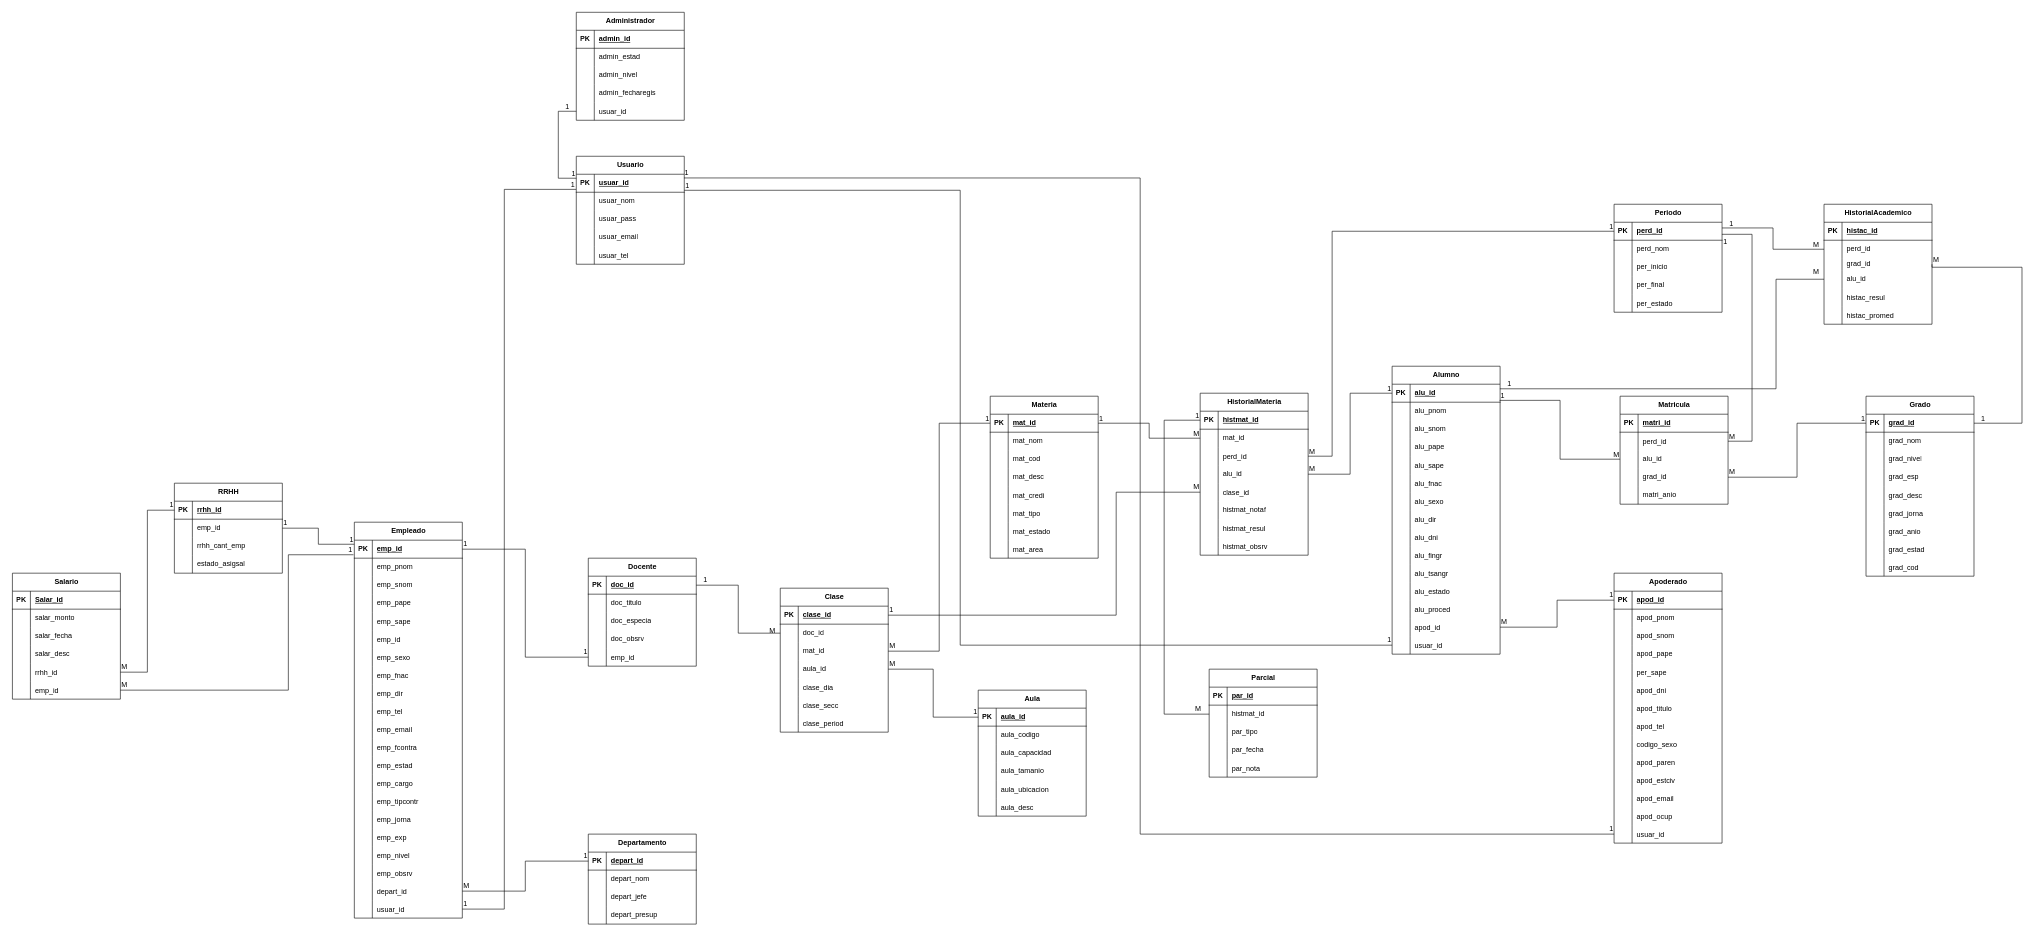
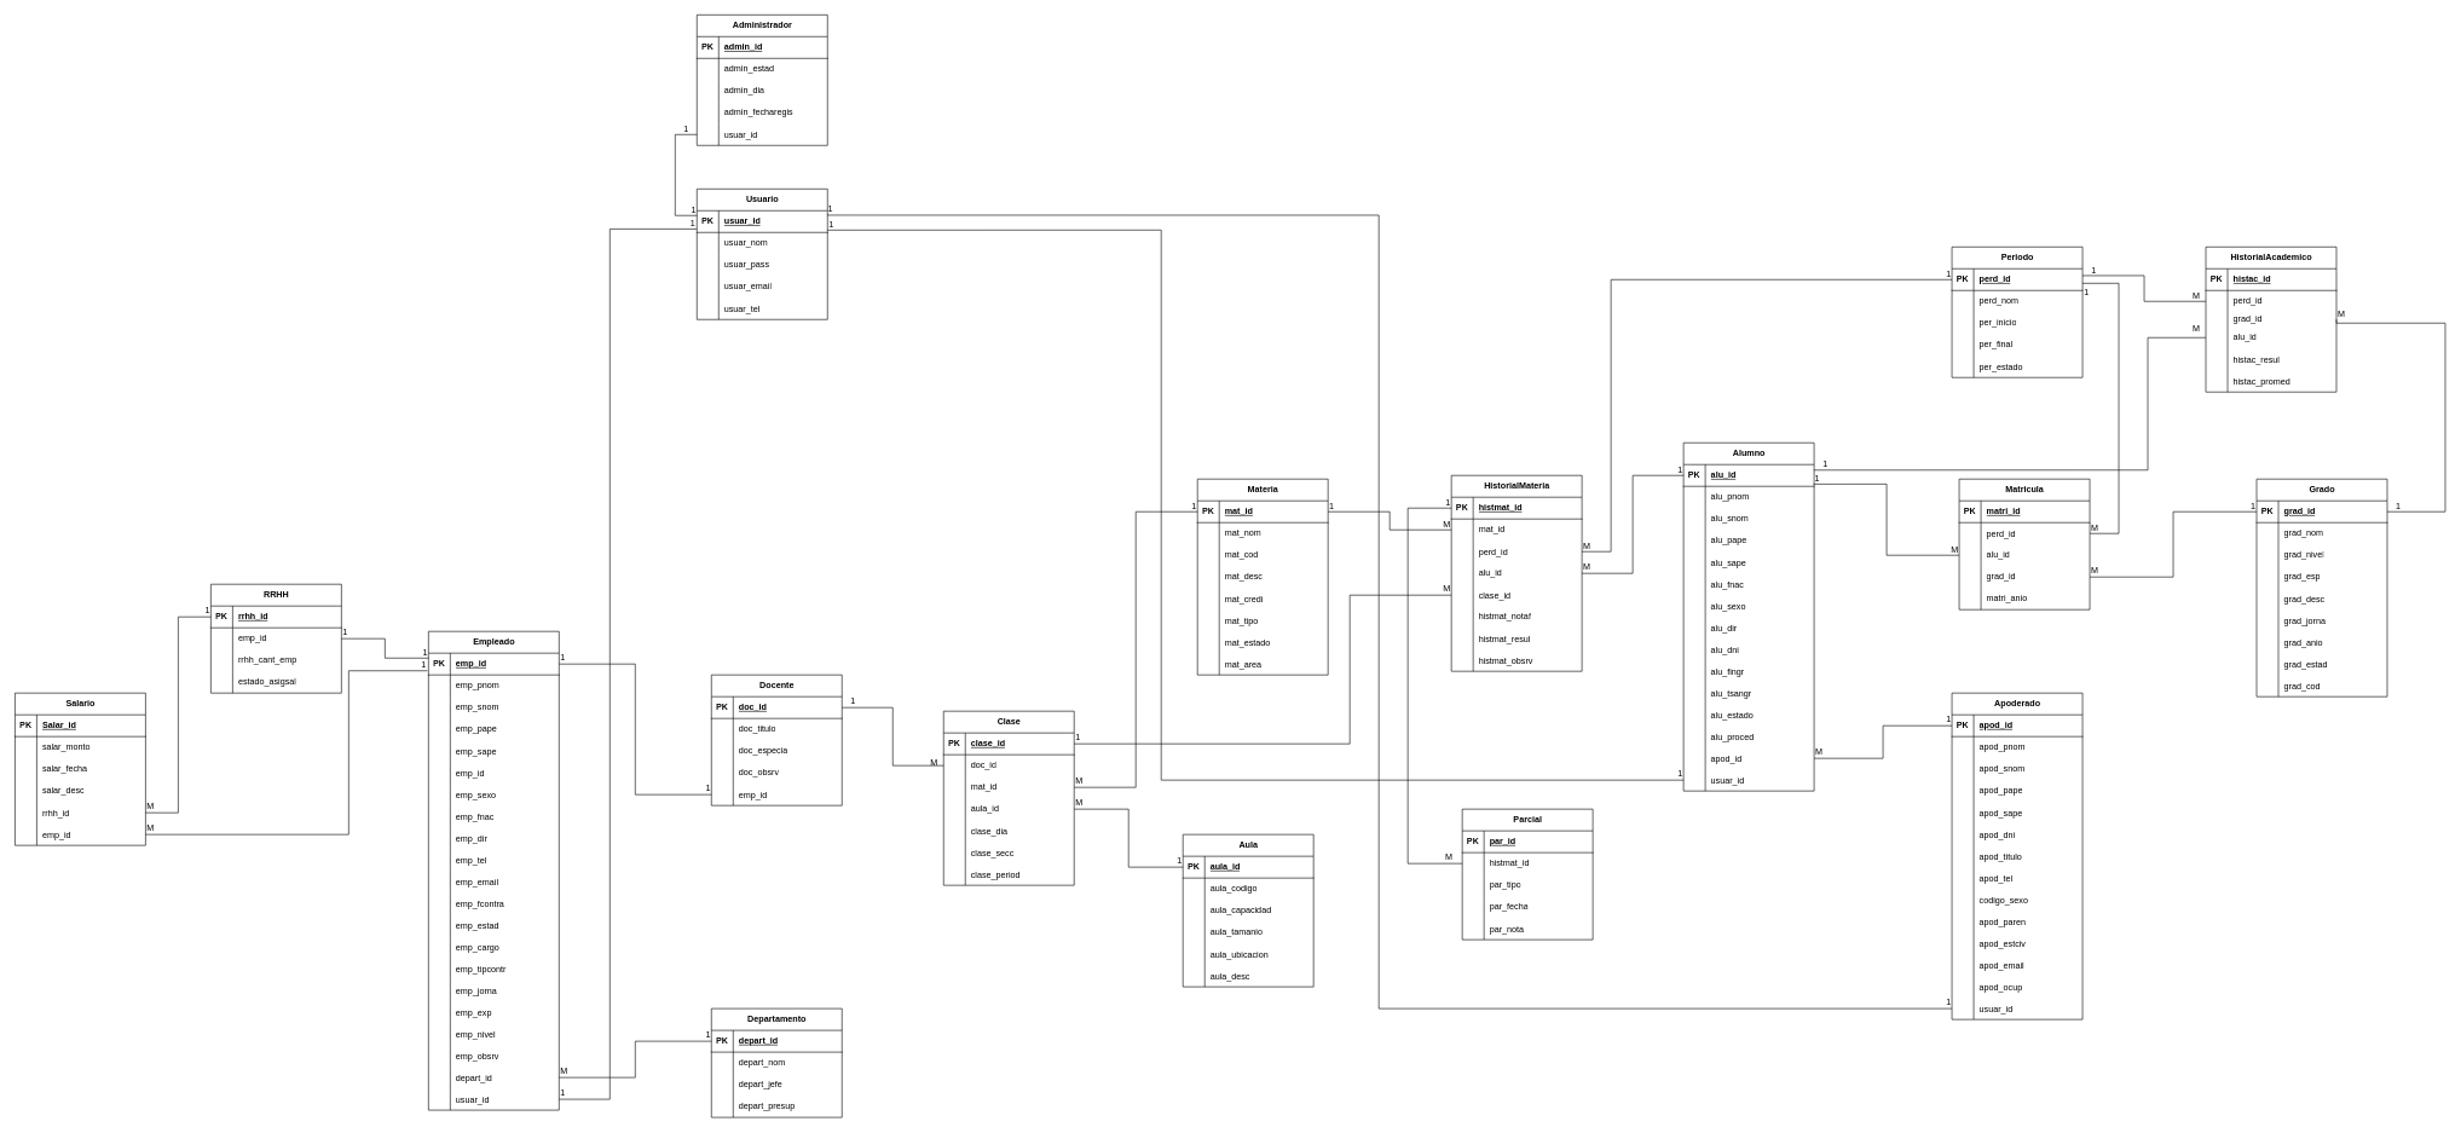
- <mxCell id="496" value="admin_nivel" style="shape=partialRectangle;connectable=0;fillColor=none;top=0;left=0;bottom=0;right=0;align=left;spacingLeft=6;overflow=hidden;whiteSpace=wrap;html=1;" vertex="1" parent="494"><mxGeometry x="30" width="150" height="30" as="geometry"><mxRectangle width="150" height="30" as="alternateBounds" /></mxGeometry></mxCell>
+ <mxCell id="496" value="admin_dia" style="shape=partialRectangle;connectable=0;fillColor=none;top=0;left=0;bottom=0;right=0;align=left;spacingLeft=6;overflow=hidden;whiteSpace=wrap;html=1;" vertex="1" parent="494"><mxGeometry x="30" width="150" height="30" as="geometry"><mxRectangle width="150" height="30" as="alternateBounds" /></mxGeometry></mxCell>
- <mxCell id="169" value="per_sape" style="shape=partialRectangle;connectable=0;fillColor=none;top=0;left=0;bottom=0;right=0;align=left;spacingLeft=6;overflow=hidden;" parent="167" vertex="1"><mxGeometry x="30" width="150" height="30" as="geometry"><mxRectangle width="150" height="30" as="alternateBounds" /></mxGeometry></mxCell>
+ <mxCell id="169" value="apod_sape" style="shape=partialRectangle;connectable=0;fillColor=none;top=0;left=0;bottom=0;right=0;align=left;spacingLeft=6;overflow=hidden;" parent="167" vertex="1"><mxGeometry x="30" width="150" height="30" as="geometry"><mxRectangle width="150" height="30" as="alternateBounds" /></mxGeometry></mxCell>
